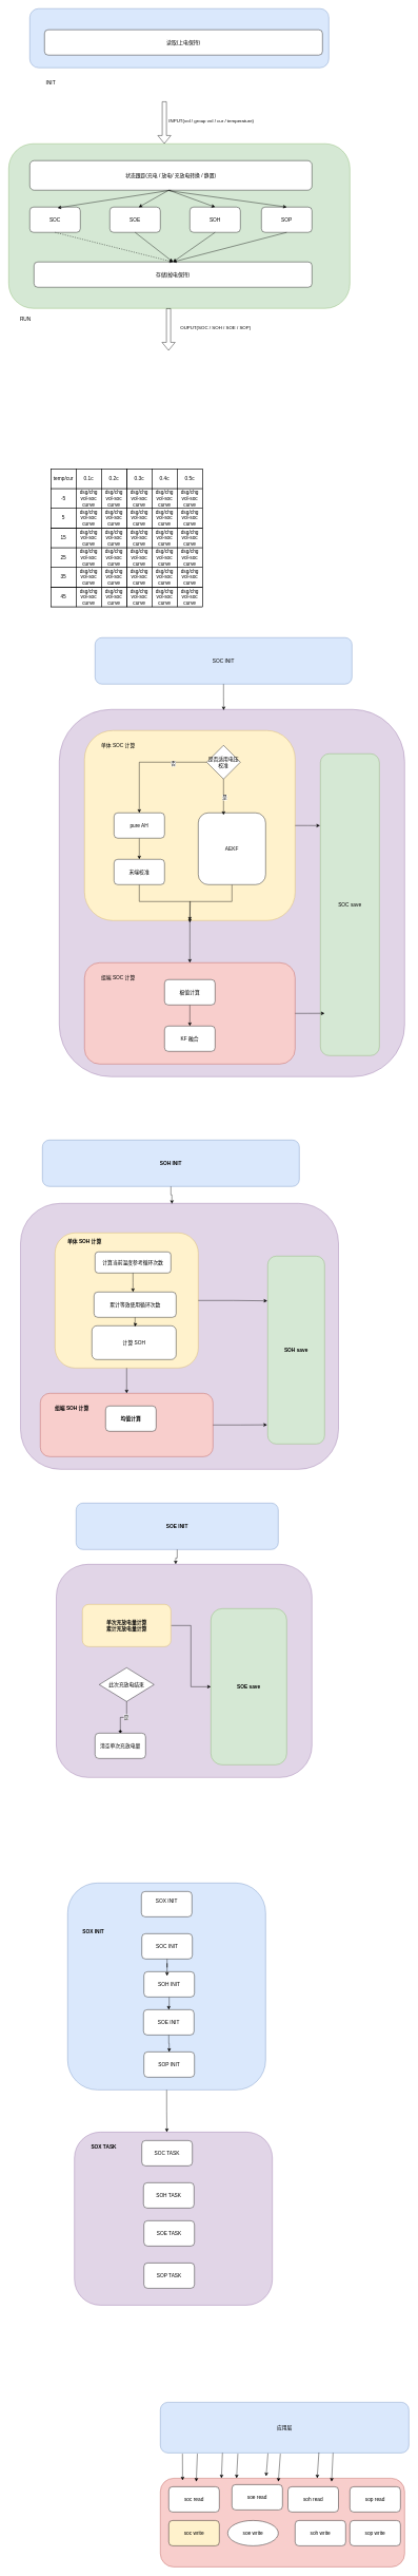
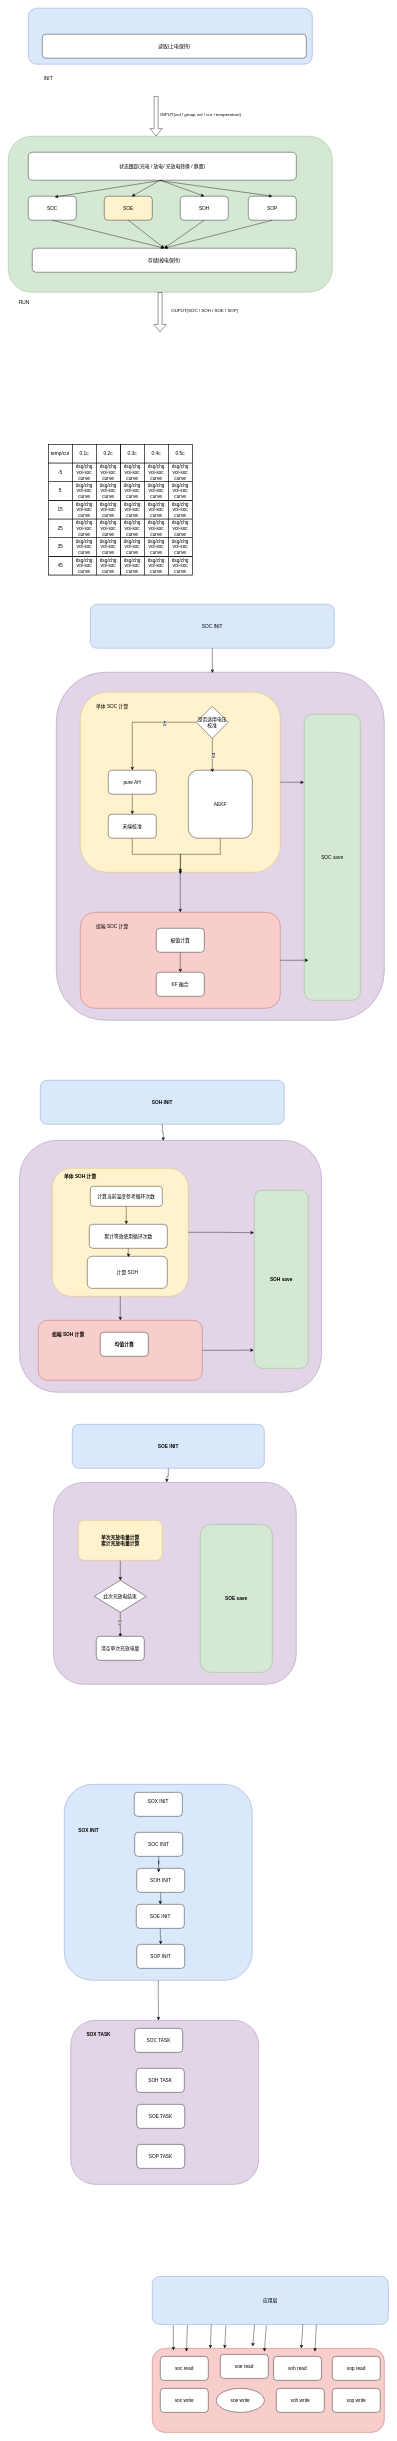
- <mxCell id="16" value="读取(上电保持)" style="rounded=1;whiteSpace=wrap;html=1;" parent="1" vertex="1"><mxGeometry x="105" y="70" width="660" height="60" as="geometry" /></mxCell>
+ <mxCell id="16" value="读取(上电保持)" style="rounded=1;whiteSpace=wrap;html=1;" parent="1" vertex="1"><mxGeometry x="105" y="85" width="660" height="60" as="geometry" /></mxCell>
- <mxCell id="5" value="SOE" style="rounded=1;whiteSpace=wrap;html=1;" parent="1" vertex="1"><mxGeometry x="260" y="490" width="120" height="60" as="geometry" /></mxCell>
+ <mxCell id="5" value="SOE" style="rounded=1;whiteSpace=wrap;html=1;fillColor=#fff2cc;" parent="1" vertex="1"><mxGeometry x="260" y="490" width="120" height="60" as="geometry" /></mxCell>
- <mxCell id="22" value="" style="endArrow=classic;html=1;rounded=0;exitX=0.5;exitY=1;exitDx=0;exitDy=0;entryX=0.5;entryY=0;entryDx=0;entryDy=0;dashed=1;" parent="1" source="4" target="9" edge="1"><mxGeometry width="50" height="50" relative="1" as="geometry"><mxPoint x="430" y="490" as="sourcePoint" /><mxPoint x="480" y="440" as="targetPoint" /></mxGeometry></mxCell>
+ <mxCell id="22" value="" style="endArrow=classic;html=1;rounded=0;exitX=0.5;exitY=1;exitDx=0;exitDy=0;entryX=0.5;entryY=0;entryDx=0;entryDy=0;" parent="1" source="4" target="9" edge="1"><mxGeometry width="50" height="50" relative="1" as="geometry"><mxPoint x="430" y="490" as="sourcePoint" /><mxPoint x="480" y="440" as="targetPoint" /></mxGeometry></mxCell>
- <mxCell id="130" style="edgeStyle=orthogonalEdgeStyle;rounded=0;orthogonalLoop=1;jettySize=auto;html=1;" parent="1" source="131" target="134" edge="1"><mxGeometry relative="1" as="geometry" /></mxCell>
+ <mxCell id="130" style="edgeStyle=orthogonalEdgeStyle;rounded=0;orthogonalLoop=1;jettySize=auto;html=1;" parent="1" source="131" target="137" edge="1"><mxGeometry relative="1" as="geometry" /></mxCell>
- <mxCell id="138" value="清空单次充放电量" style="rounded=1;whiteSpace=wrap;html=1;" parent="1" vertex="1"><mxGeometry x="225" y="4105" width="120" height="60" as="geometry" /></mxCell>
+ <mxCell id="138" value="清空单次充放电量" style="rounded=1;whiteSpace=wrap;html=1;" parent="1" vertex="1"><mxGeometry x="240" y="4090" width="120" height="60" as="geometry" /></mxCell>
- <mxCell id="167" value="soc write" style="rounded=1;whiteSpace=wrap;html=1;fillColor=#fff2cc;" vertex="1" parent="1"><mxGeometry x="400" y="5970" width="120" height="60" as="geometry" /></mxCell>
+ <mxCell id="167" value="soc write" style="rounded=1;whiteSpace=wrap;html=1;" vertex="1" parent="1"><mxGeometry x="400" y="5970" width="120" height="60" as="geometry" /></mxCell>
- <mxCell id="171" value="soh write" style="rounded=1;whiteSpace=wrap;html=1;" vertex="1" parent="1"><mxGeometry x="700" y="5970" width="120" height="60" as="geometry" /></mxCell>
+ <mxCell id="171" value="soh write" style="rounded=1;whiteSpace=wrap;html=1;" vertex="1" parent="1"><mxGeometry x="690" y="5970" width="120" height="60" as="geometry" /></mxCell>
